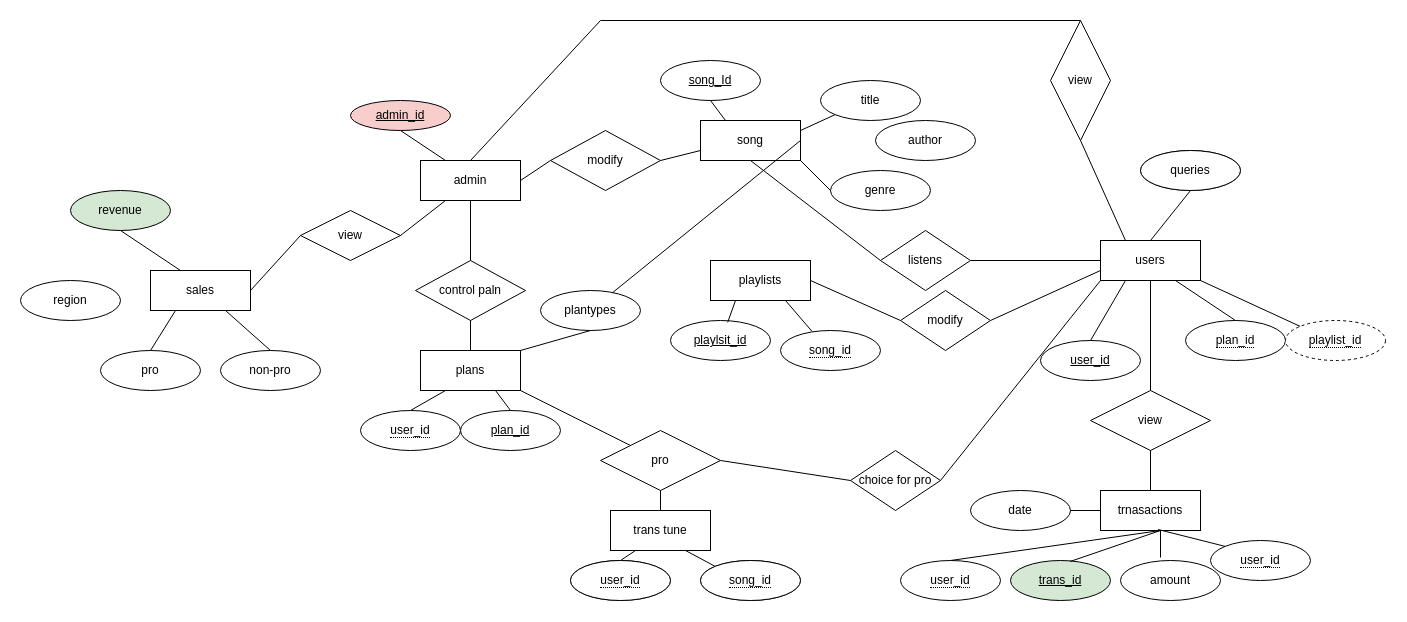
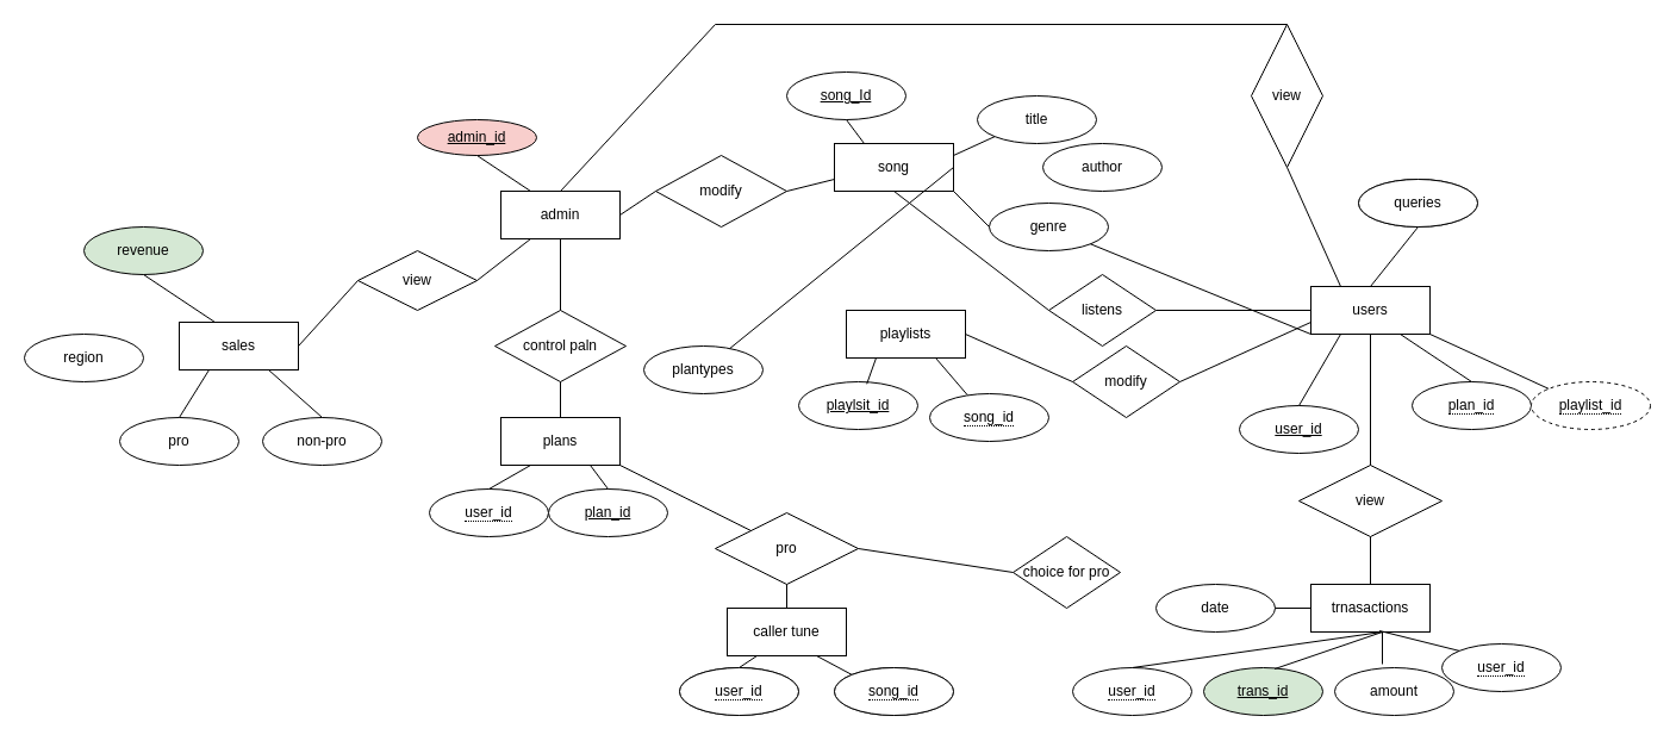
- <mxCell id="27" value="" style="endArrow=none;html=1;rounded=0;exitX=1;exitY=0;exitDx=0;exitDy=0;entryX=0.5;entryY=1;entryDx=0;entryDy=0;" parent="1" source="20" target="26" edge="1"><mxGeometry relative="1" as="geometry"><mxPoint x="520" y="370" as="sourcePoint" /><mxPoint x="680" y="370" as="targetPoint" /></mxGeometry></mxCell>
- <mxCell id="88" value="" style="endArrow=none;html=1;rounded=0;entryX=0;entryY=0.5;entryDx=0;entryDy=0;exitX=0;exitY=1;exitDx=0;exitDy=0;" edge="1" parent="1" source="50" target="86"><mxGeometry relative="1" as="geometry"><mxPoint x="1030" y="320" as="sourcePoint" /><mxPoint x="860" y="490" as="targetPoint" /></mxGeometry></mxCell>
+ <mxCell id="88" value="" style="endArrow=none;html=1;rounded=0;exitX=0;exitY=1;exitDx=0;exitDy=0;" edge="1" parent="1" source="50" target="45"><mxGeometry relative="1" as="geometry"><mxPoint x="1030" y="320" as="sourcePoint" /><mxPoint x="860" y="490" as="targetPoint" /></mxGeometry></mxCell>
- <mxCell id="31" value="trans tune" style="whiteSpace=wrap;html=1;align=center;" parent="1" vertex="1"><mxGeometry x="610" y="510" width="100" height="40" as="geometry" /></mxCell>
+ <mxCell id="31" value="caller tune" style="whiteSpace=wrap;html=1;align=center;" parent="1" vertex="1"><mxGeometry x="610" y="510" width="100" height="40" as="geometry" /></mxCell>
